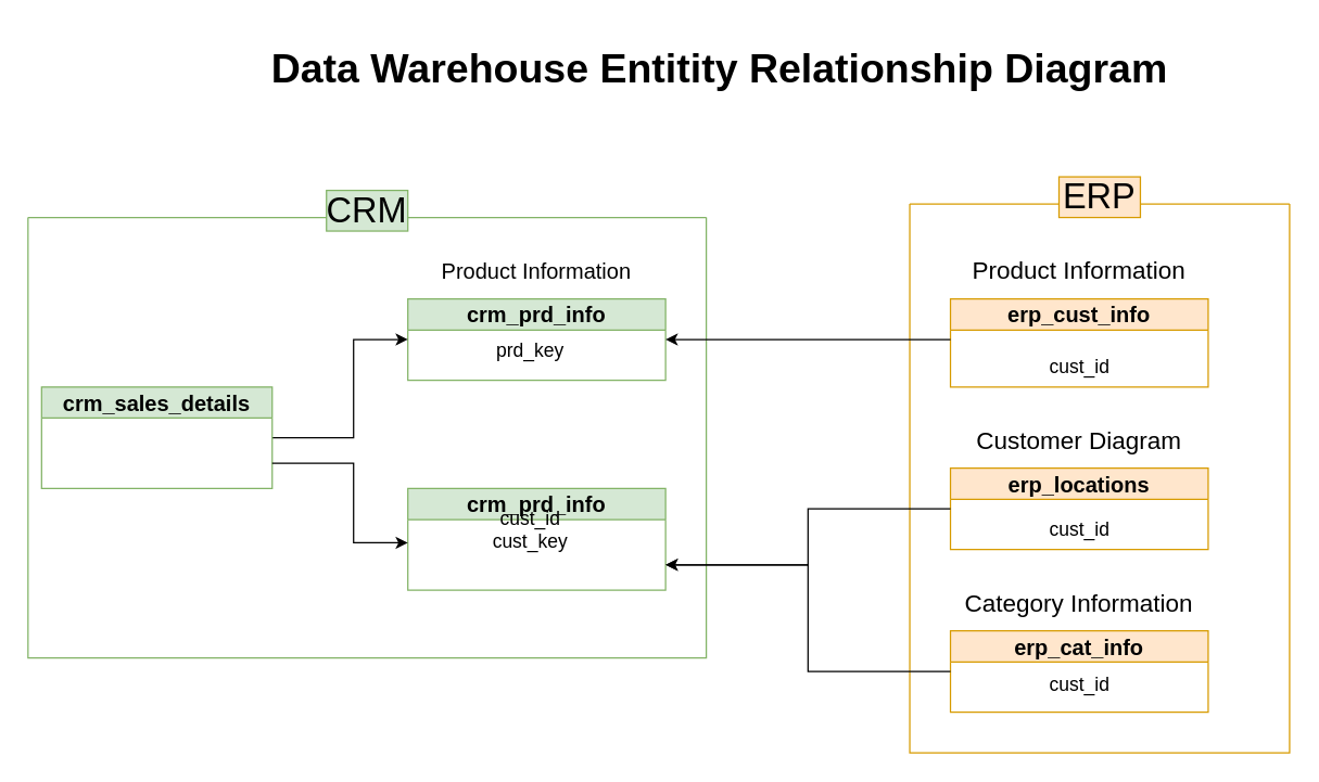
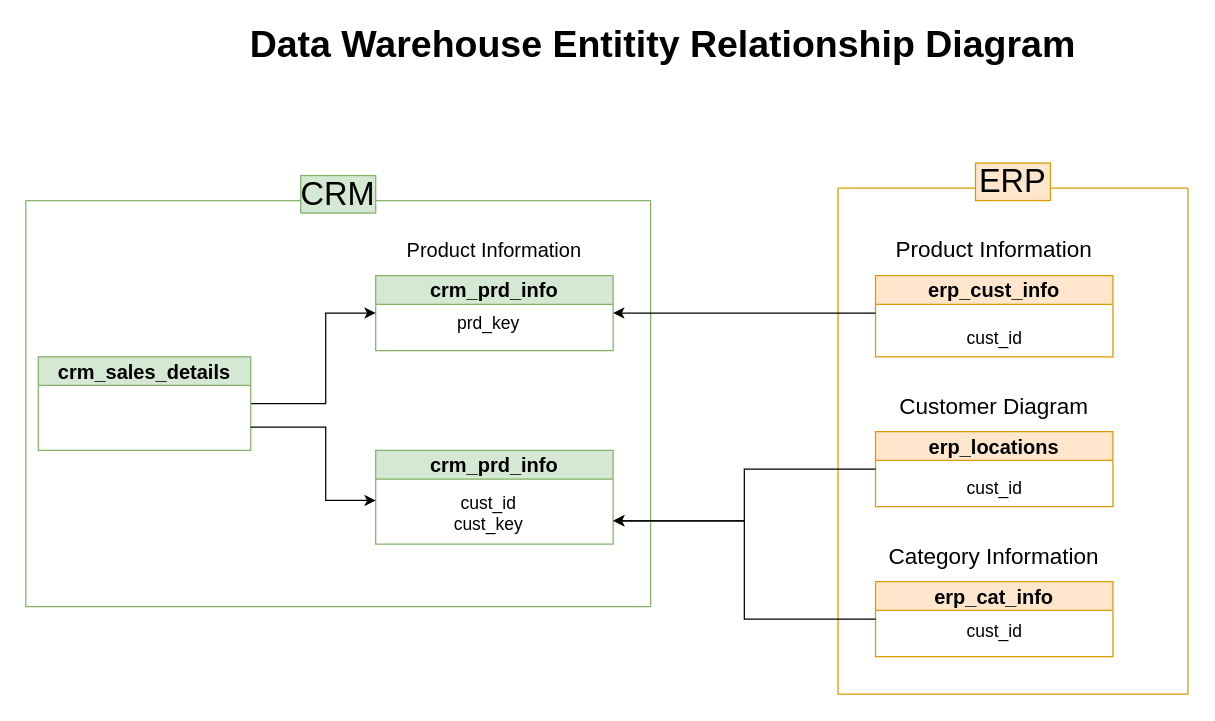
- <mxCell id="23" value="&lt;b style=&quot;&quot;&gt;&lt;font style=&quot;font-size: 30px;&quot;&gt;Data Warehouse Entitity Relationship Diagram&lt;/font&gt;&lt;/b&gt;" style="text;html=1;align=center;verticalAlign=middle;whiteSpace=wrap;rounded=0;" parent="1" vertex="1"><mxGeometry x="170" y="35" width="720" height="30" as="geometry" /></mxCell>
+ <mxCell id="23" value="&lt;b style=&quot;&quot;&gt;&lt;font style=&quot;font-size: 30px;&quot;&gt;Data Warehouse Entitity Relationship Diagram&lt;/font&gt;&lt;/b&gt;" style="text;html=1;align=center;verticalAlign=middle;whiteSpace=wrap;rounded=0;" parent="1" vertex="1"><mxGeometry x="170" y="20" width="720" height="30" as="geometry" /></mxCell>
- <mxCell id="6" value="&lt;div&gt;&lt;span style=&quot;font-size: 14px;&quot;&gt;cust_id&lt;/span&gt;&lt;/div&gt;&lt;div&gt;&lt;span style=&quot;font-size: 14px;&quot;&gt;cust_key&lt;/span&gt;&lt;/div&gt;" style="text;html=1;align=center;verticalAlign=middle;resizable=0;points=[];autosize=1;strokeColor=none;fillColor=none;" parent="5" vertex="1"><mxGeometry x="50" y="5" width="80" height="50" as="geometry" /></mxCell>
+ <mxCell id="6" value="&lt;div&gt;&lt;span style=&quot;font-size: 14px;&quot;&gt;cust_id&lt;/span&gt;&lt;/div&gt;&lt;div&gt;&lt;span style=&quot;font-size: 14px;&quot;&gt;cust_key&lt;/span&gt;&lt;/div&gt;" style="text;html=1;align=center;verticalAlign=middle;resizable=0;points=[];autosize=1;strokeColor=none;fillColor=none;" parent="5" vertex="1"><mxGeometry x="50" y="25" width="80" height="50" as="geometry" /></mxCell>
